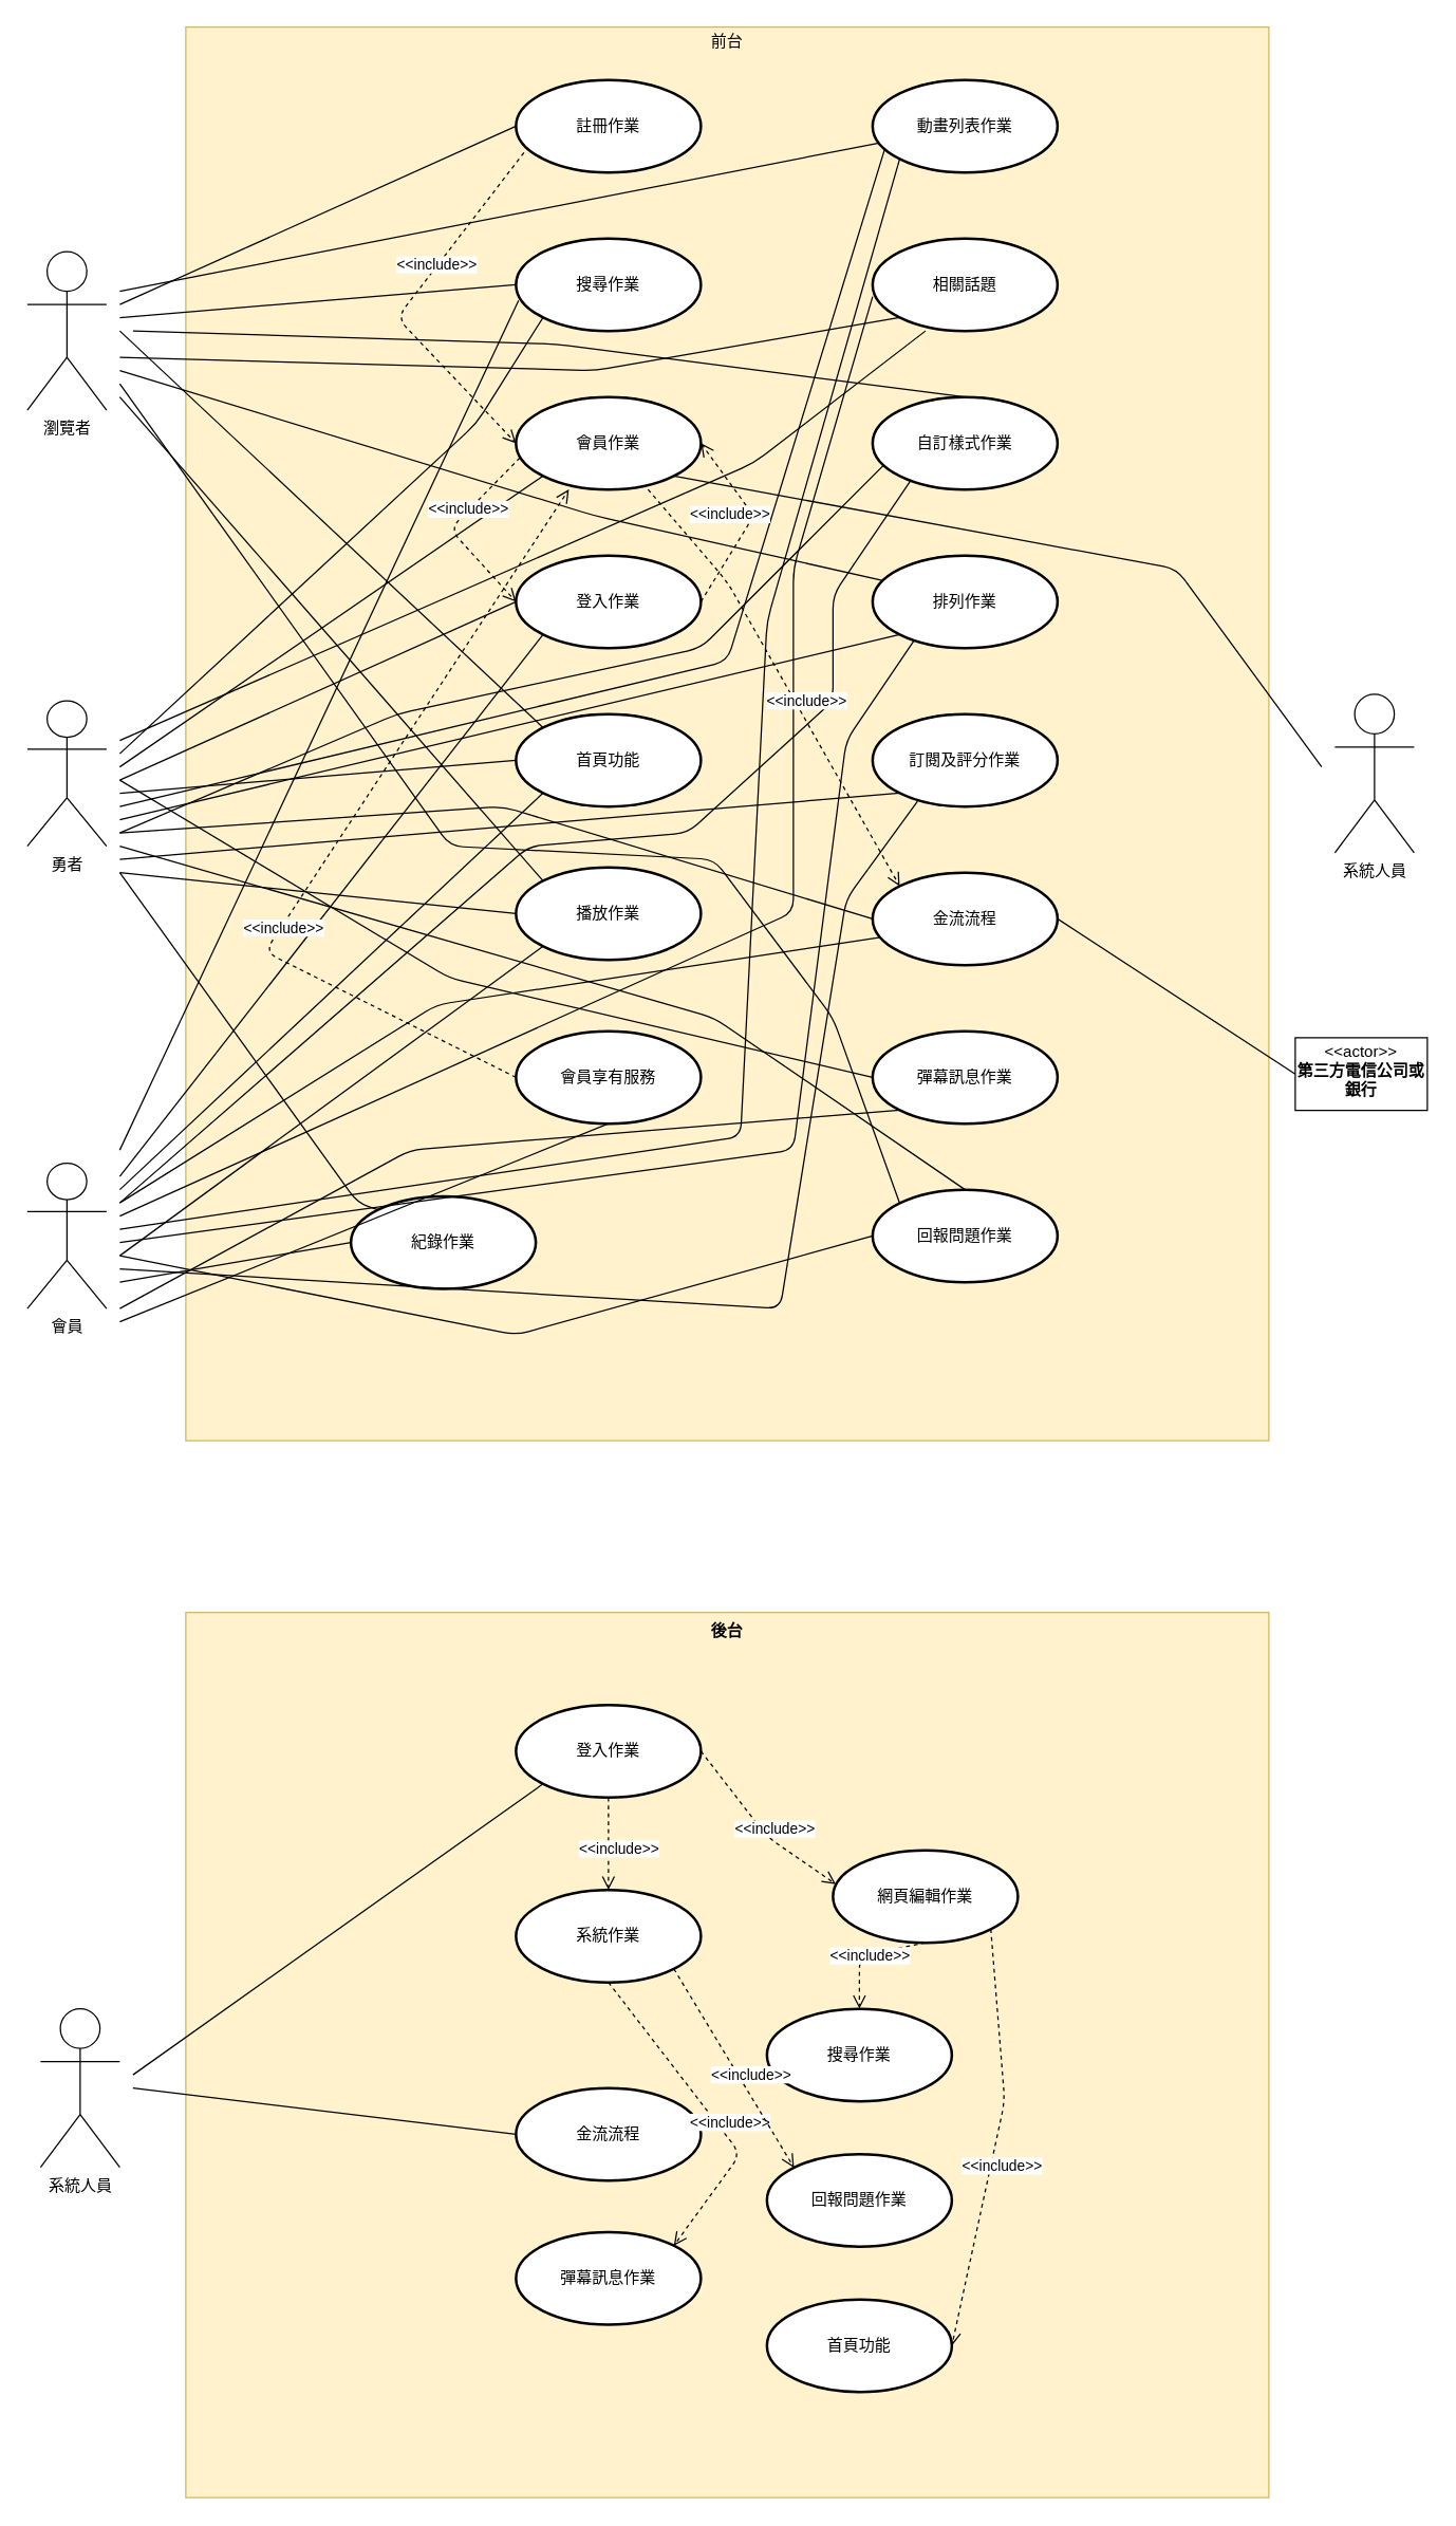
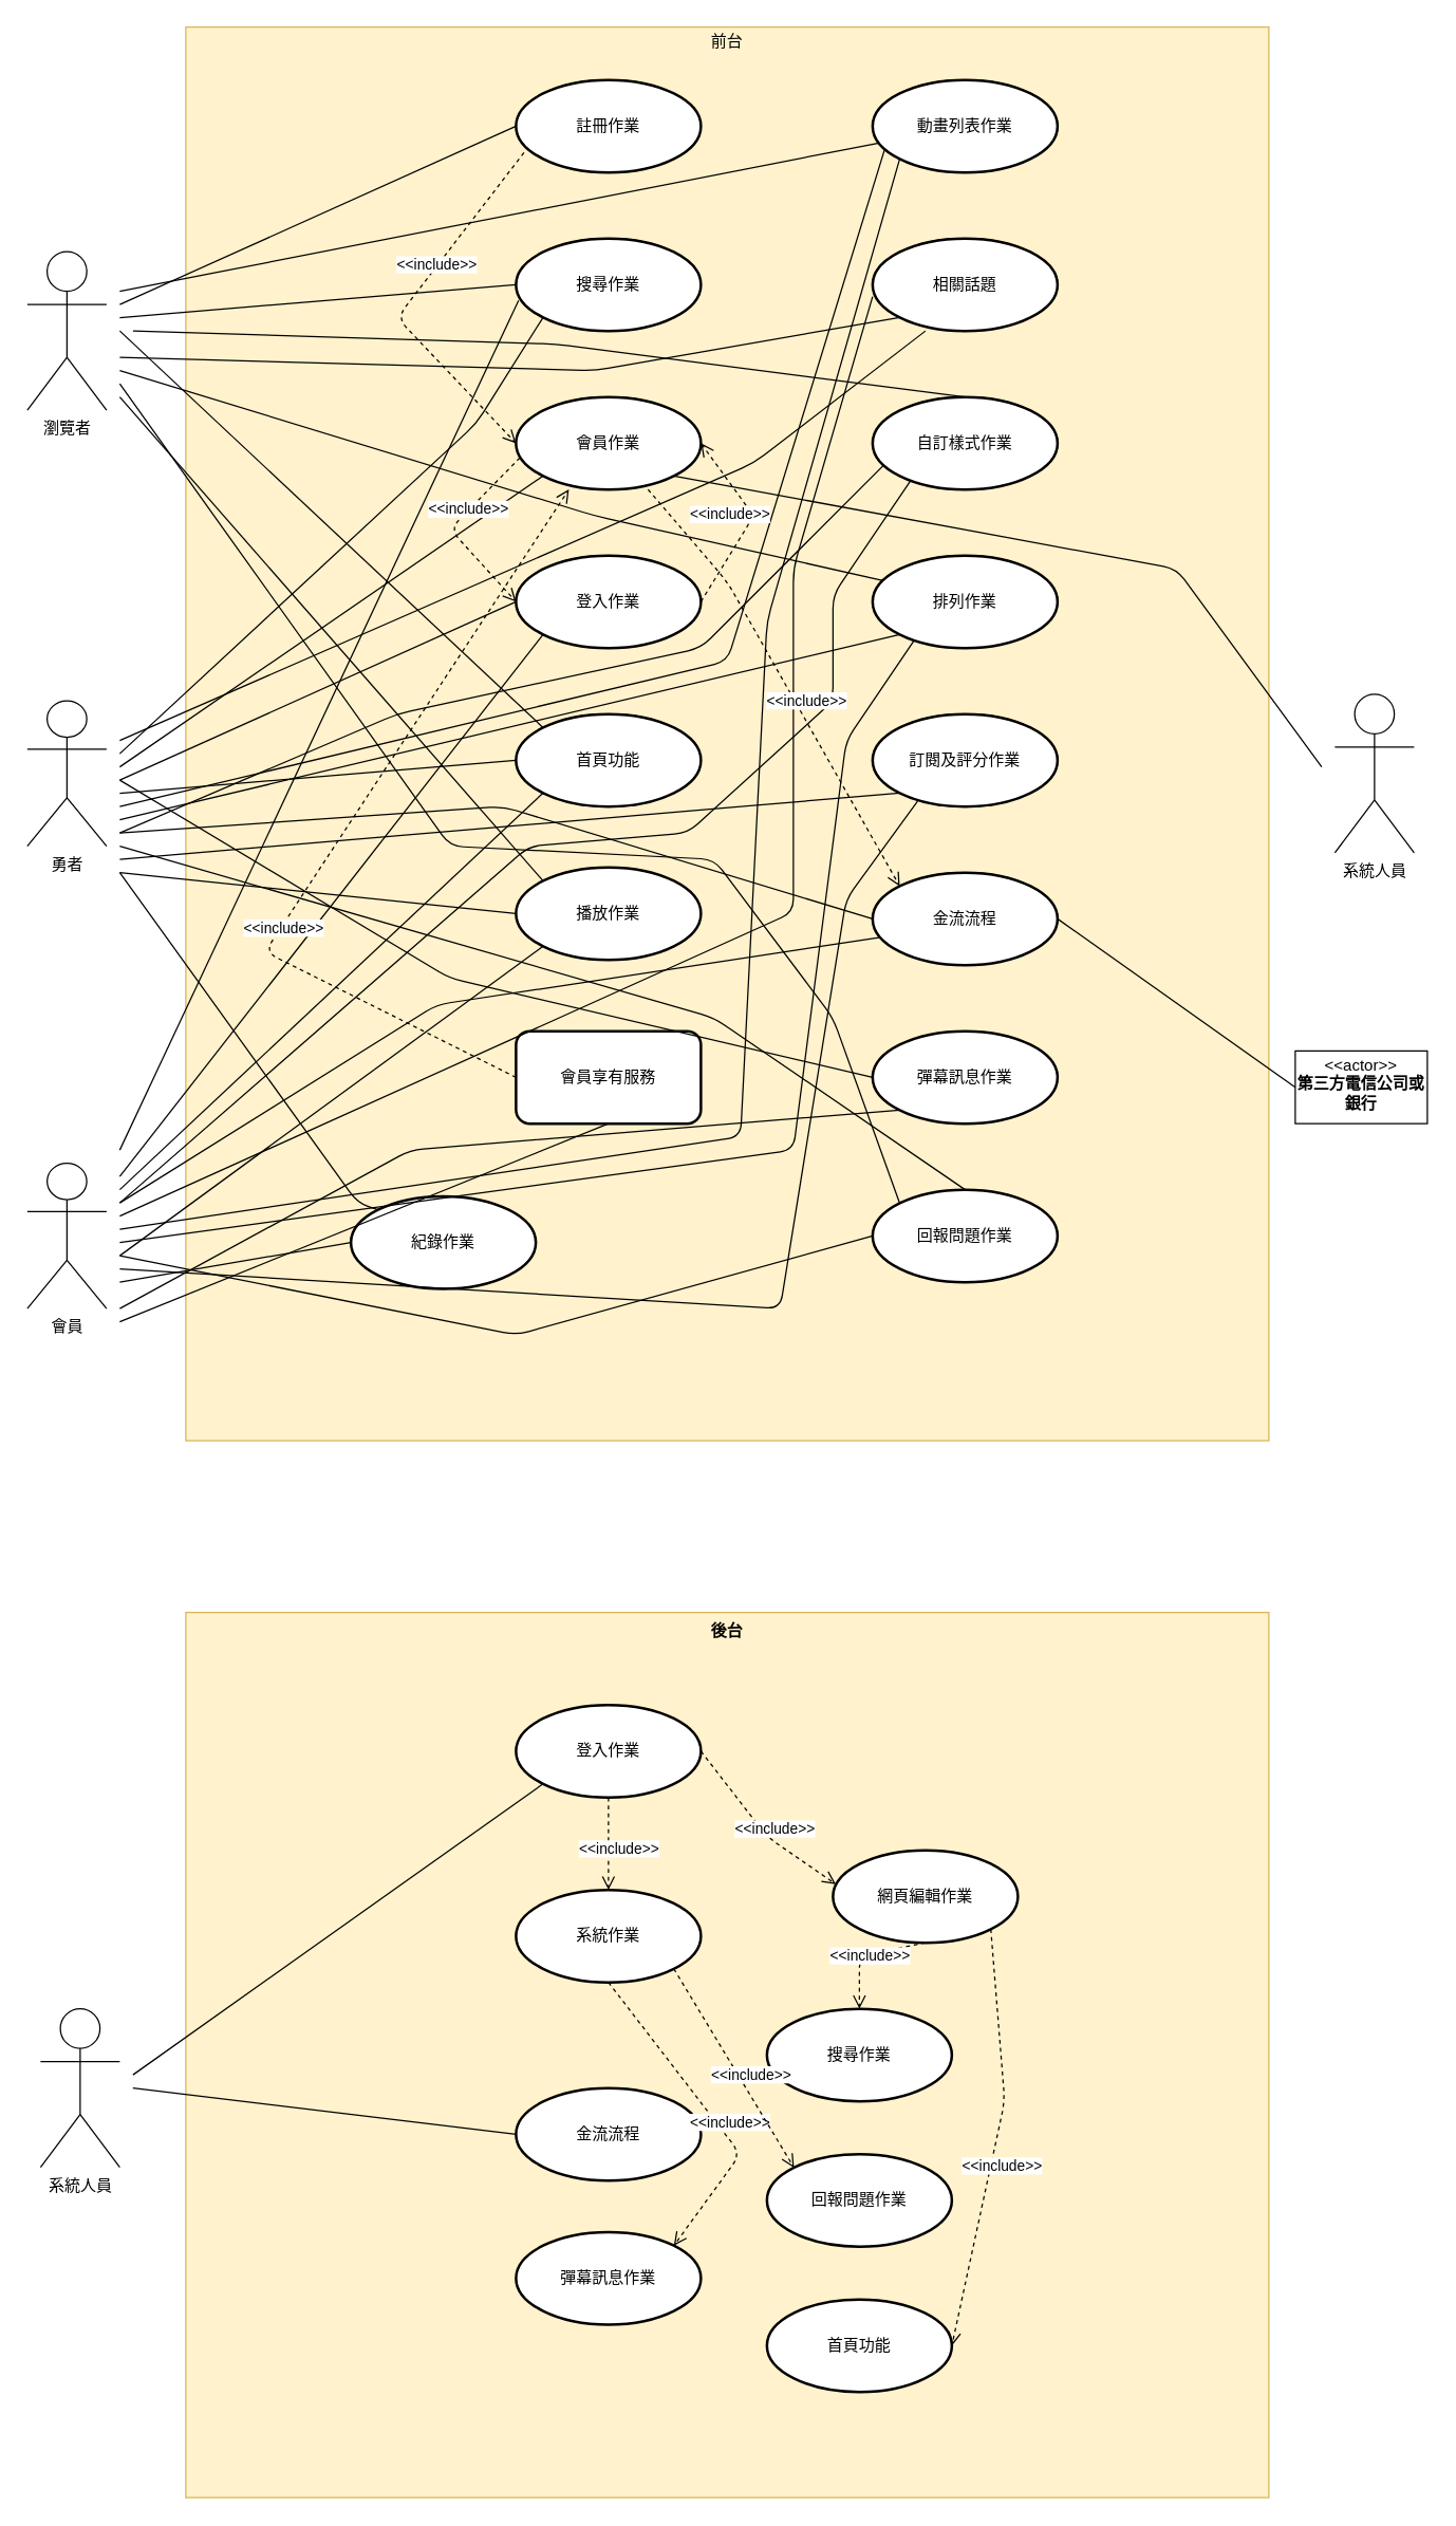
- <mxCell id="63" value="&lt;p style=&quot;margin:0px;margin-top:4px;text-align:center;&quot;&gt;&amp;lt;&amp;lt;actor&amp;gt;&amp;gt;&lt;br&gt;&lt;b&gt;第三方電信公司或銀行&lt;/b&gt;&lt;/p&gt;" style="shape=rect;html=1;overflow=fill;html=1;whiteSpace=wrap;align=center;" parent="1" vertex="1"><mxGeometry x="980" y="785" width="100" height="55" as="geometry" /></mxCell>
+ <mxCell id="63" value="&lt;p style=&quot;margin:0px;margin-top:4px;text-align:center;&quot;&gt;&amp;lt;&amp;lt;actor&amp;gt;&amp;gt;&lt;br&gt;&lt;b&gt;第三方電信公司或銀行&lt;/b&gt;&lt;/p&gt;" style="shape=rect;html=1;overflow=fill;html=1;whiteSpace=wrap;align=center;" parent="1" vertex="1"><mxGeometry x="980" y="795" width="100" height="55" as="geometry" /></mxCell>
- <mxCell id="17" value="會員享有服務" style="ellipse;whiteSpace=wrap;html=1;strokeWidth=2;" parent="1" vertex="1"><mxGeometry x="390" y="780" width="140" height="70" as="geometry" /></mxCell>
+ <mxCell id="17" value="會員享有服務" style="whiteSpace=wrap;html=1;strokeWidth=2;rounded=1;" parent="1" vertex="1"><mxGeometry x="390" y="780" width="140" height="70" as="geometry" /></mxCell>
